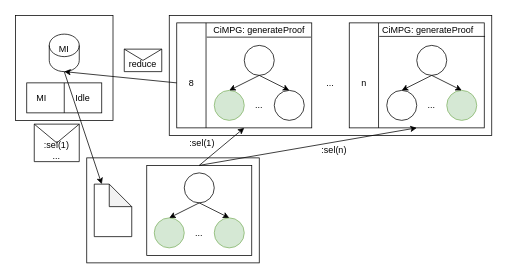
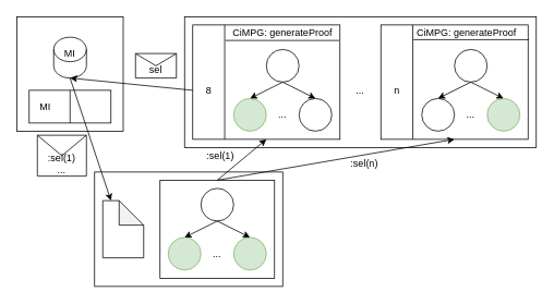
- <mxCell id="39" value="reduce" style="text;html=1;strokeColor=none;fillColor=none;align=center;verticalAlign=middle;whiteSpace=wrap;rounded=0;glass=0;" vertex="1" parent="1"><mxGeometry x="170" y="75" width="40" height="20" as="geometry" /></mxCell>
+ <mxCell id="39" value="sel" style="text;html=1;strokeColor=none;fillColor=none;align=center;verticalAlign=middle;whiteSpace=wrap;rounded=0;glass=0;" vertex="1" parent="1"><mxGeometry x="170" y="75" width="40" height="20" as="geometry" /></mxCell>
- <mxCell id="35" value="&amp;nbsp; &amp;nbsp;Idle" style="text;html=1;strokeColor=none;fillColor=none;align=center;verticalAlign=middle;whiteSpace=wrap;rounded=0;glass=0;" vertex="1" parent="1"><mxGeometry x="85" y="120" width="40" height="20" as="geometry" /></mxCell>
